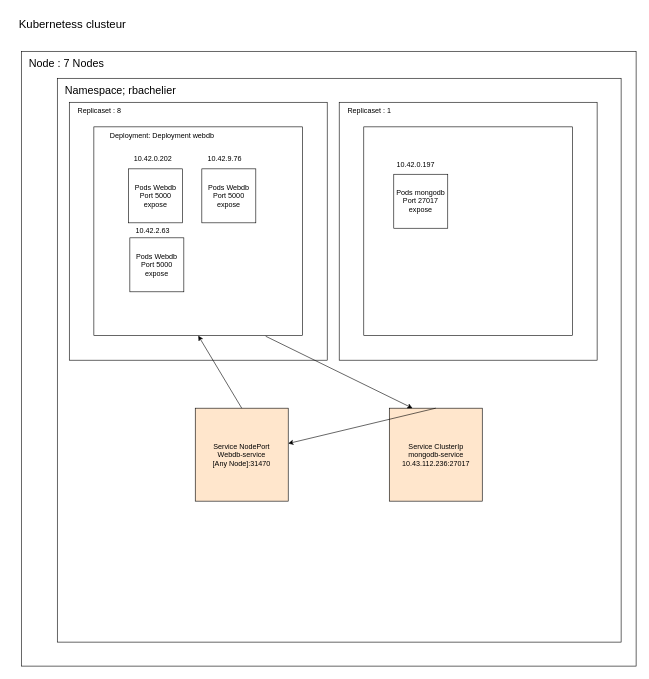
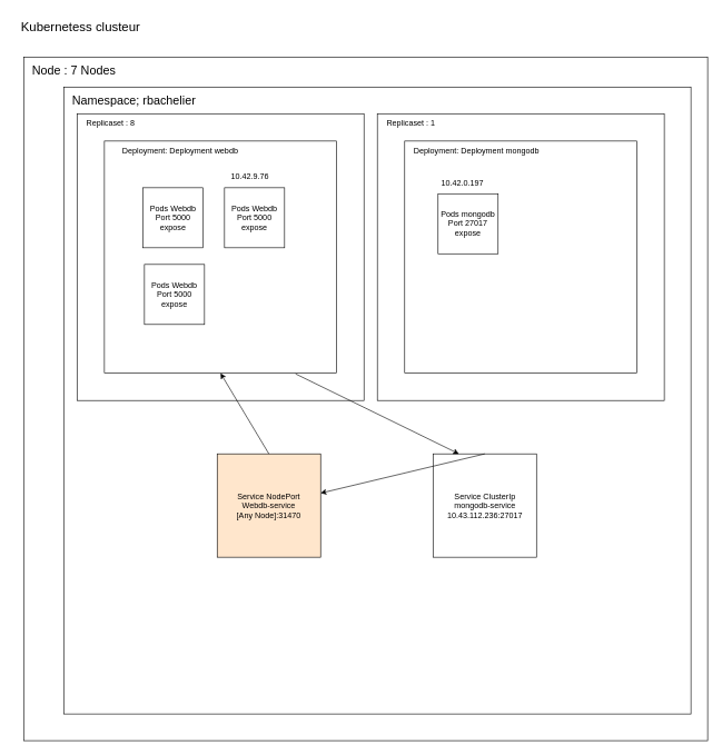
+ <mxCell id="19" value="Deployment: Deployment mongodb&lt;span style=&quot;white-space: pre;&quot;&gt;&#09;&lt;/span&gt; " style="text;html=1;align=center;verticalAlign=middle;resizable=0;points=[];autosize=1;strokeColor=none;fillColor=none;strokeWidth=3;" parent="1" vertex="1"><mxGeometry x="606" y="211" width="240" height="30" as="geometry" /></mxCell>
- <mxCell id="13" value="10.42.0.202" style="text;whiteSpace=wrap;" parent="1" vertex="1"><mxGeometry x="221" y="251" width="75" height="20" as="geometry" /></mxCell>
- <mxCell id="15" value="10.42.2.63" style="text;whiteSpace=wrap;" parent="1" vertex="1"><mxGeometry x="223.5" y="371" width="75" height="20" as="geometry" /></mxCell>
- <mxCell id="24" value="&lt;div&gt;Service ClusterIp&lt;br&gt;&lt;/div&gt;&lt;div&gt;mongodb-service&lt;br&gt;&lt;/div&gt;&lt;div&gt;&lt;span&gt;10.43.112.236:27017&lt;/span&gt;&lt;/div&gt;" style="whiteSpace=wrap;html=1;aspect=fixed;fillColor=#ffe6cc;" parent="1" vertex="1"><mxGeometry x="648.5" y="680" width="155" height="155" as="geometry" /></mxCell>
+ <mxCell id="24" value="&lt;div&gt;Service ClusterIp&lt;br&gt;&lt;/div&gt;&lt;div&gt;mongodb-service&lt;br&gt;&lt;/div&gt;&lt;div&gt;&lt;span&gt;10.43.112.236:27017&lt;/span&gt;&lt;/div&gt;" style="whiteSpace=wrap;html=1;aspect=fixed;" parent="1" vertex="1"><mxGeometry x="648.5" y="680" width="155" height="155" as="geometry" /></mxCell>
